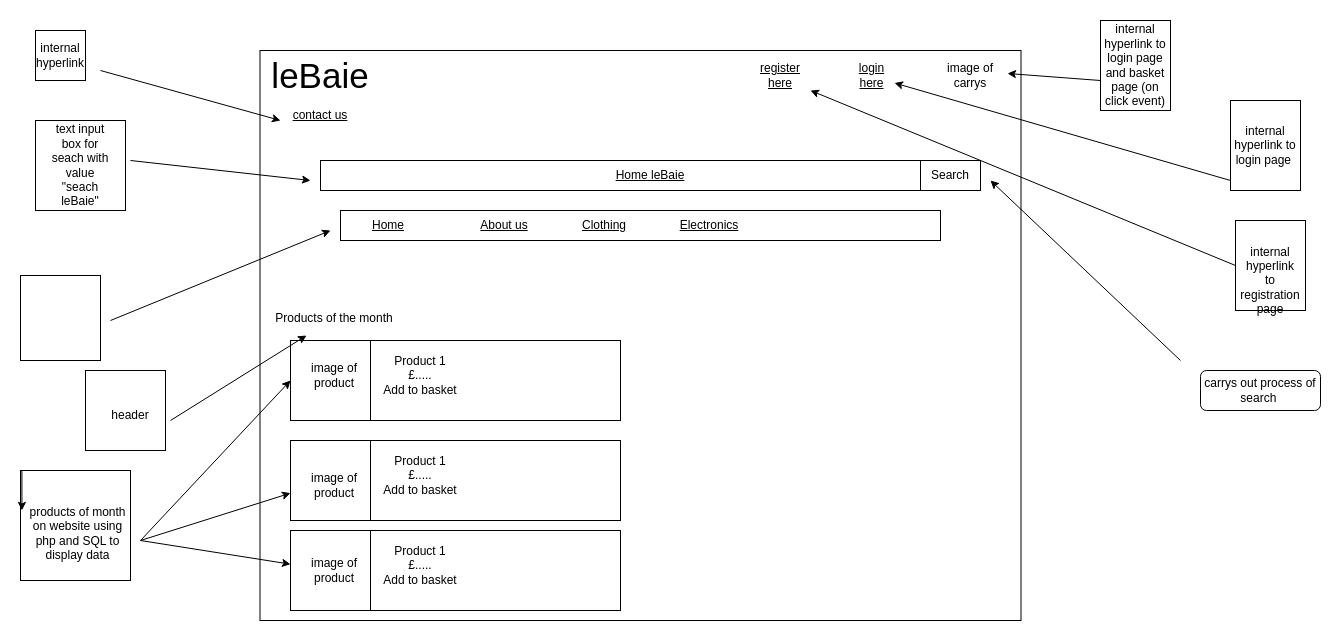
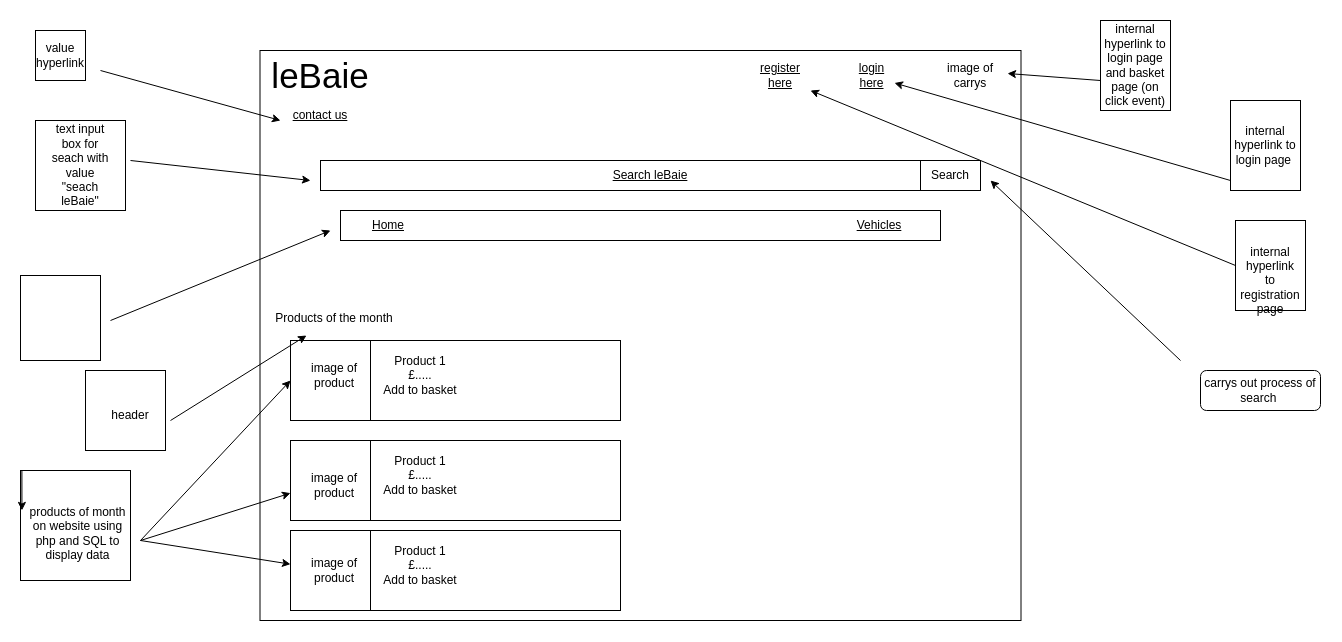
- <mxCell id="22" value="internal hyperlink " style="text;html=1;fillColor=none;align=center;verticalAlign=middle;whiteSpace=wrap;rounded=0;" parent="1" vertex="1"><mxGeometry x="30" y="40" width="60" height="30" as="geometry" /></mxCell>
+ <mxCell id="22" value="value hyperlink " style="text;html=1;fillColor=none;align=center;verticalAlign=middle;whiteSpace=wrap;rounded=0;" parent="1" vertex="1"><mxGeometry x="30" y="40" width="60" height="30" as="geometry" /></mxCell>
- <mxCell id="10" value="Home leBaie" style="rounded=0;whiteSpace=wrap;html=1;fontStyle=4" parent="1" vertex="1"><mxGeometry x="320" y="160" width="660" height="30" as="geometry" /></mxCell>
+ <mxCell id="10" value="Search leBaie" style="rounded=0;whiteSpace=wrap;html=1;fontStyle=4" parent="1" vertex="1"><mxGeometry x="320" y="160" width="660" height="30" as="geometry" /></mxCell>
- <mxCell id="16" value="About us" style="text;html=1;strokeColor=none;fillColor=none;align=center;verticalAlign=middle;whiteSpace=wrap;rounded=0;fontStyle=4" parent="1" vertex="1"><mxGeometry x="474" y="210" width="60" height="30" as="geometry" /></mxCell>
- <mxCell id="14" value="Clothing" style="text;html=1;strokeColor=none;fillColor=none;align=center;verticalAlign=middle;whiteSpace=wrap;rounded=0;fontStyle=4" parent="1" vertex="1"><mxGeometry x="574" y="210" width="60" height="30" as="geometry" /></mxCell>
- <mxCell id="13" value="Electronics " style="text;html=1;strokeColor=none;fillColor=none;align=center;verticalAlign=middle;whiteSpace=wrap;rounded=0;fontStyle=4" parent="1" vertex="1"><mxGeometry x="679" y="210" width="60" height="30" as="geometry" /></mxCell>
+ <mxCell id="15" value="Vehicles" style="text;html=1;strokeColor=none;fillColor=none;align=center;verticalAlign=middle;whiteSpace=wrap;rounded=0;fontStyle=4" parent="1" vertex="1"><mxGeometry x="849" y="210" width="60" height="30" as="geometry" /></mxCell>
